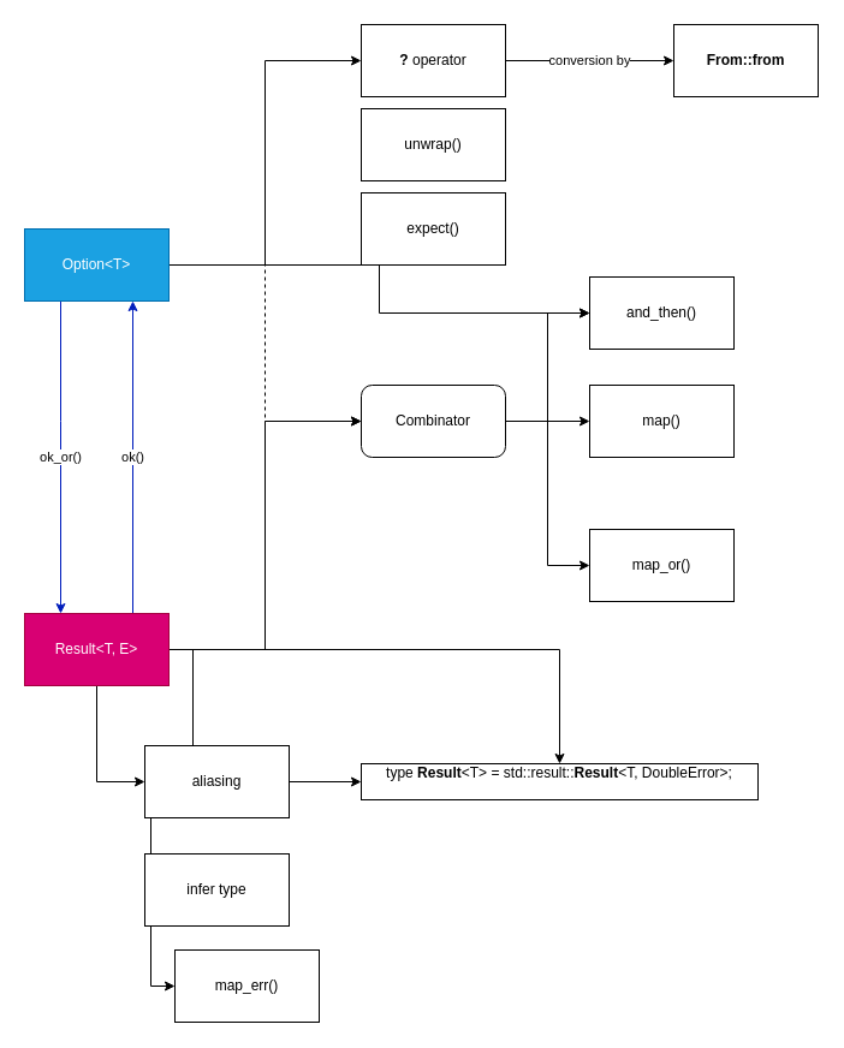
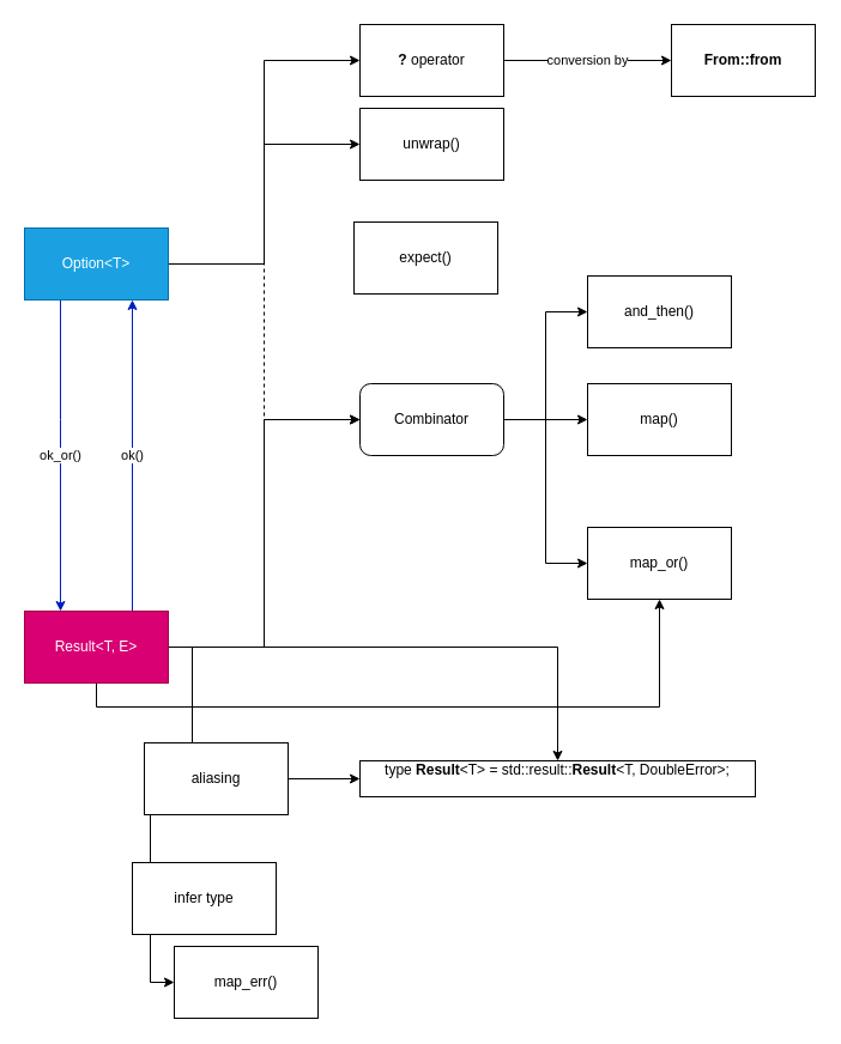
- <mxCell id="26" value="expect()" style="rounded=0;whiteSpace=wrap;html=1;" vertex="1" parent="1"><mxGeometry x="300" y="160" width="120" height="60" as="geometry" /></mxCell>
+ <mxCell id="26" value="expect()" style="rounded=0;whiteSpace=wrap;html=1;" vertex="1" parent="1"><mxGeometry x="295" y="185" width="120" height="60" as="geometry" /></mxCell>
- <mxCell id="4" style="edgeStyle=orthogonalEdgeStyle;rounded=0;orthogonalLoop=1;jettySize=auto;html=1;" edge="1" parent="1" source="6" target="8"><mxGeometry relative="1" as="geometry" /></mxCell>
+ <mxCell id="4" style="edgeStyle=orthogonalEdgeStyle;rounded=0;orthogonalLoop=1;jettySize=auto;html=1;entryX=0;entryY=0.5;entryDx=0;entryDy=0;" edge="1" parent="1" source="6" target="16"><mxGeometry relative="1" as="geometry" /></mxCell>
- <mxCell id="18" style="edgeStyle=orthogonalEdgeStyle;rounded=0;orthogonalLoop=1;jettySize=auto;html=1;entryX=0;entryY=0.5;entryDx=0;entryDy=0;exitX=0.5;exitY=1;exitDx=0;exitDy=0;" edge="1" parent="1" source="22" target="24"><mxGeometry relative="1" as="geometry" /></mxCell>
+ <mxCell id="18" style="edgeStyle=orthogonalEdgeStyle;rounded=0;orthogonalLoop=1;jettySize=auto;html=1;exitX=0.5;exitY=1;exitDx=0;exitDy=0;" edge="1" parent="1" source="22" target="15"><mxGeometry relative="1" as="geometry" /></mxCell>
- <mxCell id="27" value="infer type" style="rounded=0;whiteSpace=wrap;html=1;" vertex="1" parent="1"><mxGeometry x="120" y="710" width="120" height="60" as="geometry" /></mxCell>
+ <mxCell id="27" value="infer type" style="rounded=0;whiteSpace=wrap;html=1;" vertex="1" parent="1"><mxGeometry x="110" y="720" width="120" height="60" as="geometry" /></mxCell>
